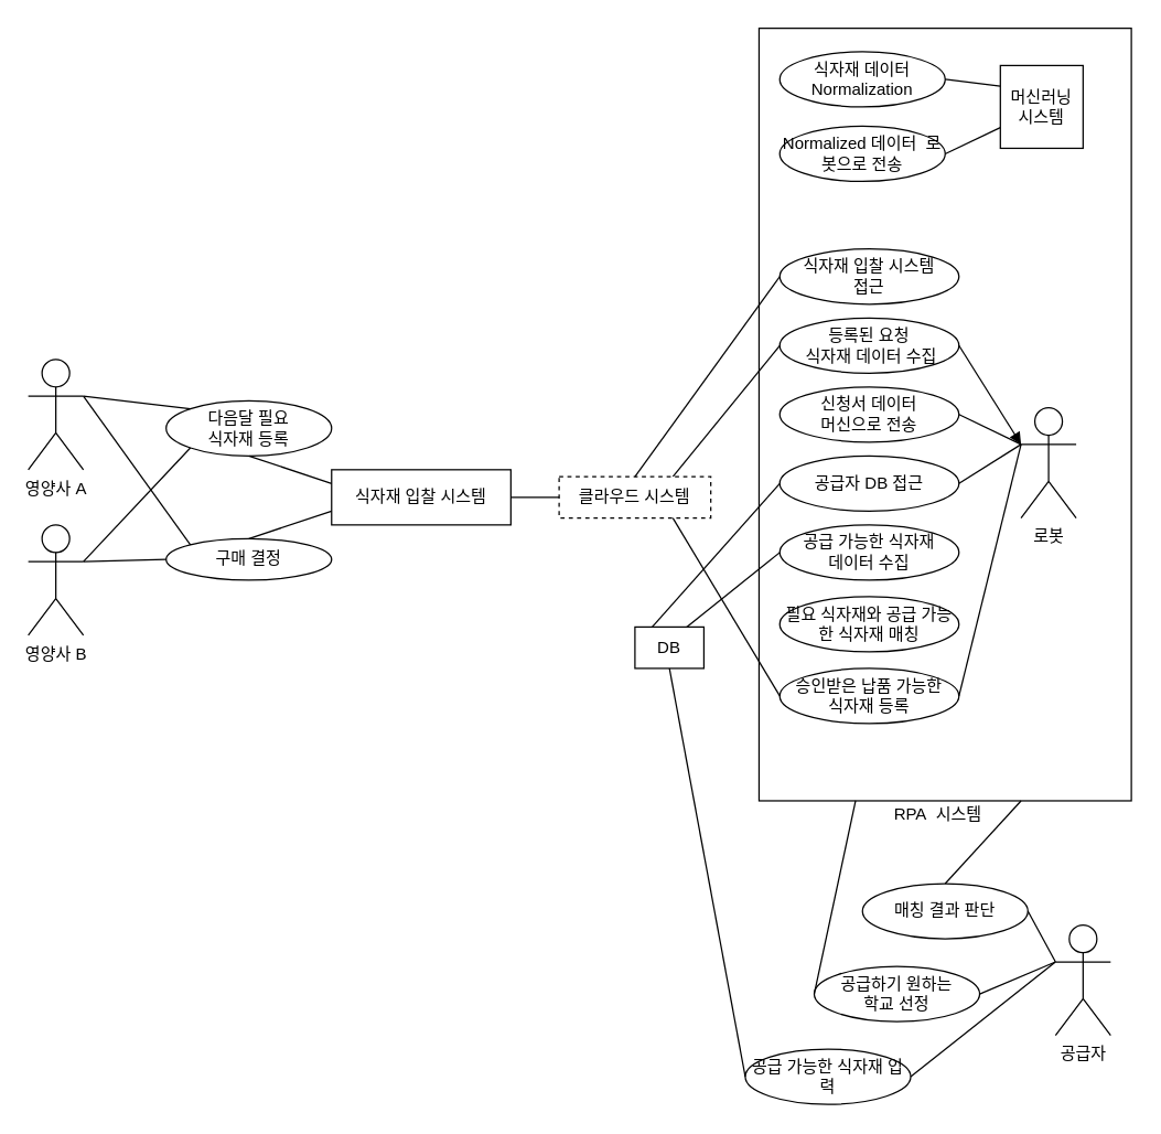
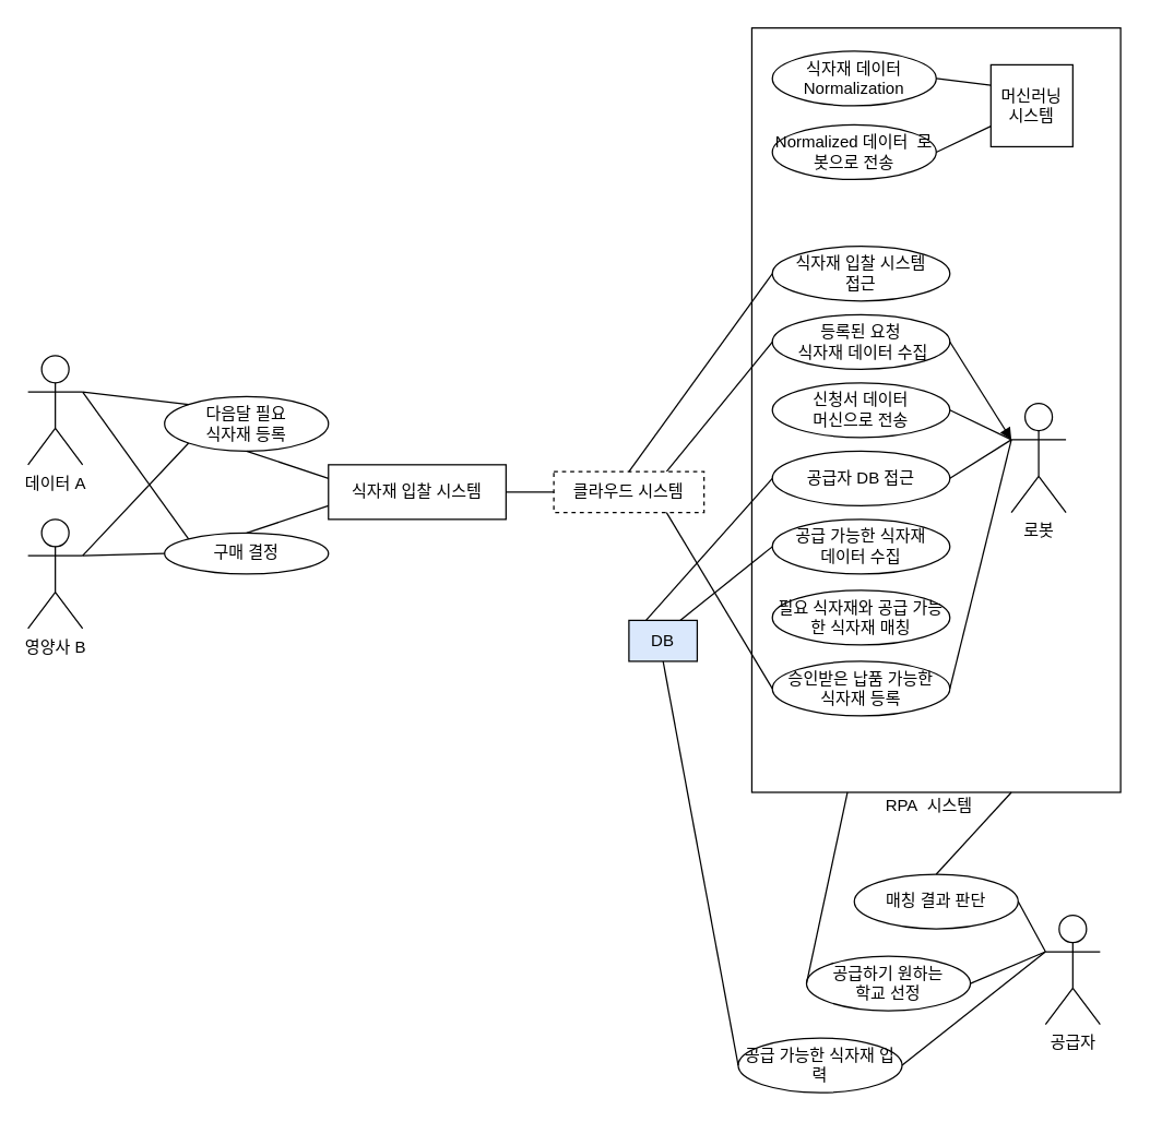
- <mxCell id="11" value="영양사 A" style="shape=umlActor;verticalLabelPosition=bottom;labelBackgroundColor=#ffffff;verticalAlign=top;html=1;outlineConnect=0;" parent="1" vertex="1"><mxGeometry x="20" y="260" width="40" height="80" as="geometry" /></mxCell>
+ <mxCell id="11" value="데이터 A" style="shape=umlActor;verticalLabelPosition=bottom;labelBackgroundColor=#ffffff;verticalAlign=top;html=1;outlineConnect=0;" parent="1" vertex="1"><mxGeometry x="20" y="260" width="40" height="80" as="geometry" /></mxCell>
- <mxCell id="37" value="DB" style="rounded=0;whiteSpace=wrap;html=1;" vertex="1" parent="1"><mxGeometry x="460" y="454" width="50" height="30" as="geometry" /></mxCell>
+ <mxCell id="37" value="DB" style="rounded=0;whiteSpace=wrap;html=1;fillColor=#dae8fc;" vertex="1" parent="1"><mxGeometry x="460" y="454" width="50" height="30" as="geometry" /></mxCell>
